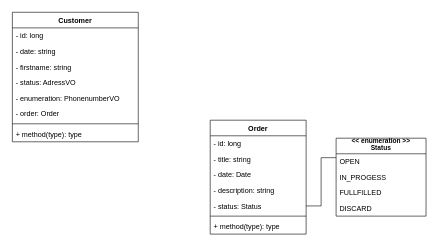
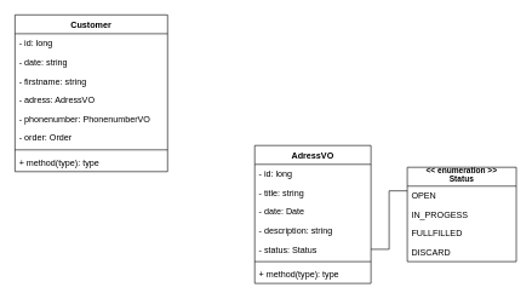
- <mxCell id="6" value="- status: AdressVO" style="text;strokeColor=none;fillColor=none;align=left;verticalAlign=top;spacingLeft=4;spacingRight=4;overflow=hidden;rotatable=0;points=[[0,0.5],[1,0.5]];portConstraint=eastwest;" vertex="1" parent="2"><mxGeometry y="104" width="210" height="26" as="geometry" /></mxCell>
+ <mxCell id="6" value="- adress: AdressVO" style="text;strokeColor=none;fillColor=none;align=left;verticalAlign=top;spacingLeft=4;spacingRight=4;overflow=hidden;rotatable=0;points=[[0,0.5],[1,0.5]];portConstraint=eastwest;" vertex="1" parent="2"><mxGeometry y="104" width="210" height="26" as="geometry" /></mxCell>
- <mxCell id="7" value="- enumeration: PhonenumberVO&#10;&#10;&#10;" style="text;strokeColor=none;fillColor=none;align=left;verticalAlign=top;spacingLeft=4;spacingRight=4;overflow=hidden;rotatable=0;points=[[0,0.5],[1,0.5]];portConstraint=eastwest;" vertex="1" parent="2"><mxGeometry y="130" width="210" height="26" as="geometry" /></mxCell>
+ <mxCell id="7" value="- phonenumber: PhonenumberVO&#10;&#10;&#10;" style="text;strokeColor=none;fillColor=none;align=left;verticalAlign=top;spacingLeft=4;spacingRight=4;overflow=hidden;rotatable=0;points=[[0,0.5],[1,0.5]];portConstraint=eastwest;" vertex="1" parent="2"><mxGeometry y="130" width="210" height="26" as="geometry" /></mxCell>
- <mxCell id="11" value="Order" style="swimlane;fontStyle=1;align=center;verticalAlign=top;childLayout=stackLayout;horizontal=1;startSize=26;horizontalStack=0;resizeParent=1;resizeParentMax=0;resizeLast=0;collapsible=1;marginBottom=0;" vertex="1" parent="1"><mxGeometry x="350" y="200" width="160" height="190" as="geometry" /></mxCell>
+ <mxCell id="11" value="AdressVO" style="swimlane;fontStyle=1;align=center;verticalAlign=top;childLayout=stackLayout;horizontal=1;startSize=26;horizontalStack=0;resizeParent=1;resizeParentMax=0;resizeLast=0;collapsible=1;marginBottom=0;" vertex="1" parent="1"><mxGeometry x="350" y="200" width="160" height="190" as="geometry" /></mxCell>
